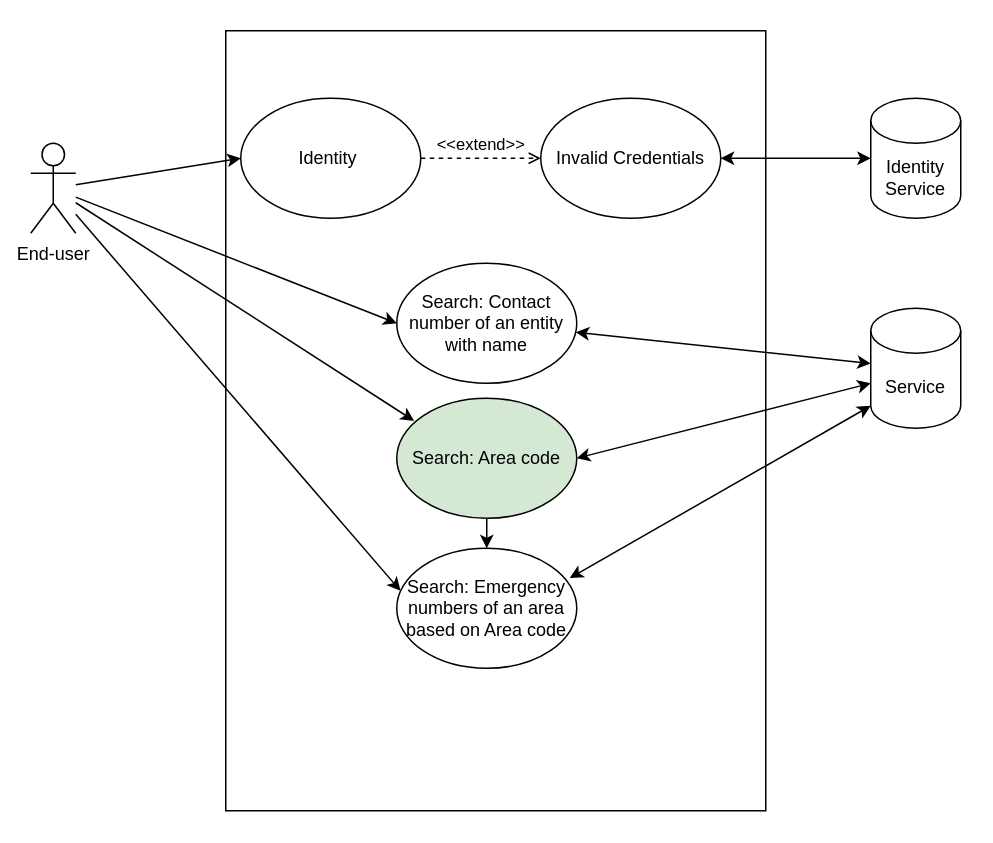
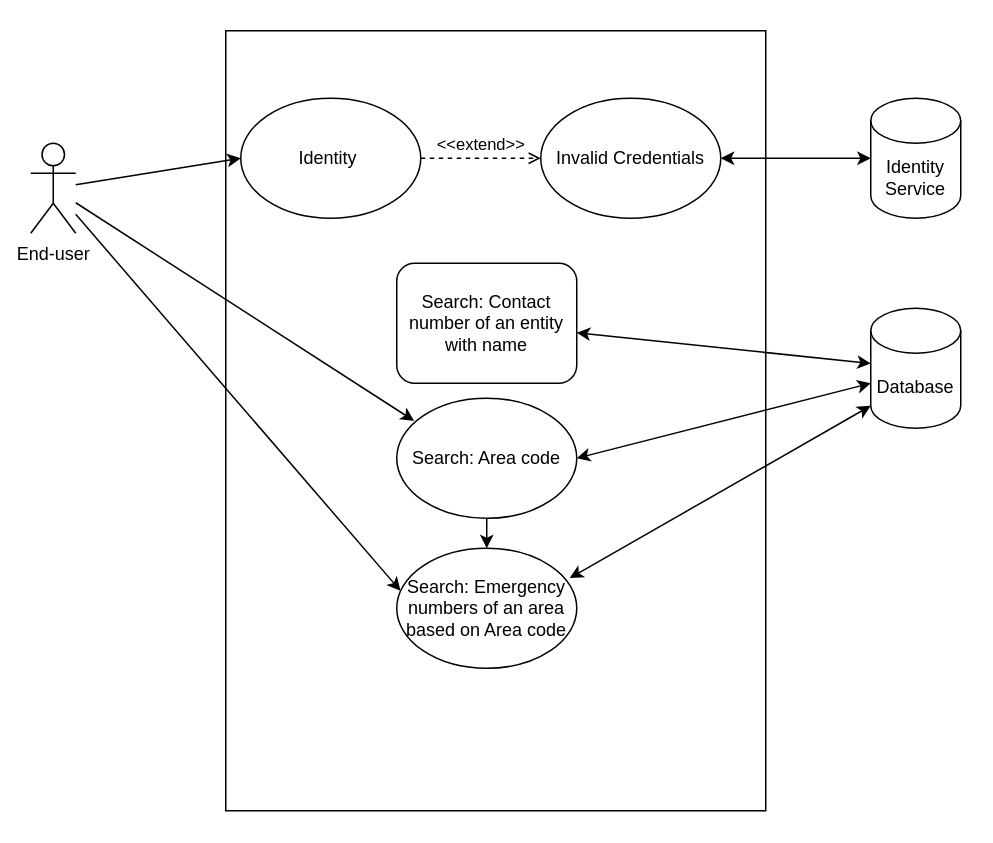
- <mxCell id="13" value="" style="endArrow=classic;html=1;rounded=0;entryX=0;entryY=0.5;entryDx=0;entryDy=0;" edge="1" parent="1" source="2" target="10"><mxGeometry width="50" height="50" relative="1" as="geometry"><mxPoint x="70" y="145" as="sourcePoint" /><mxPoint x="370" y="335" as="targetPoint" /></mxGeometry></mxCell>
- <mxCell id="10" value="Search: Contact number of an entity with name" style="ellipse;whiteSpace=wrap;html=1;" vertex="1" parent="1"><mxGeometry x="264" y="175" width="120" height="80" as="geometry" /></mxCell>
+ <mxCell id="10" value="Search: Contact number of an entity with name" style="whiteSpace=wrap;html=1;rounded=1;" vertex="1" parent="1"><mxGeometry x="264" y="175" width="120" height="80" as="geometry" /></mxCell>
- <mxCell id="4" value="Service" style="shape=cylinder3;whiteSpace=wrap;html=1;boundedLbl=1;backgroundOutline=1;size=15;" vertex="1" parent="1"><mxGeometry x="580" y="205" width="60" height="80" as="geometry" /></mxCell>
+ <mxCell id="4" value="Database" style="shape=cylinder3;whiteSpace=wrap;html=1;boundedLbl=1;backgroundOutline=1;size=15;" vertex="1" parent="1"><mxGeometry x="580" y="205" width="60" height="80" as="geometry" /></mxCell>
- <mxCell id="12" value="Search: Area code" style="ellipse;whiteSpace=wrap;html=1;fillColor=#d5e8d4;" vertex="1" parent="1"><mxGeometry x="264" y="265" width="120" height="80" as="geometry" /></mxCell>
+ <mxCell id="12" value="Search: Area code" style="ellipse;whiteSpace=wrap;html=1;" vertex="1" parent="1"><mxGeometry x="264" y="265" width="120" height="80" as="geometry" /></mxCell>
